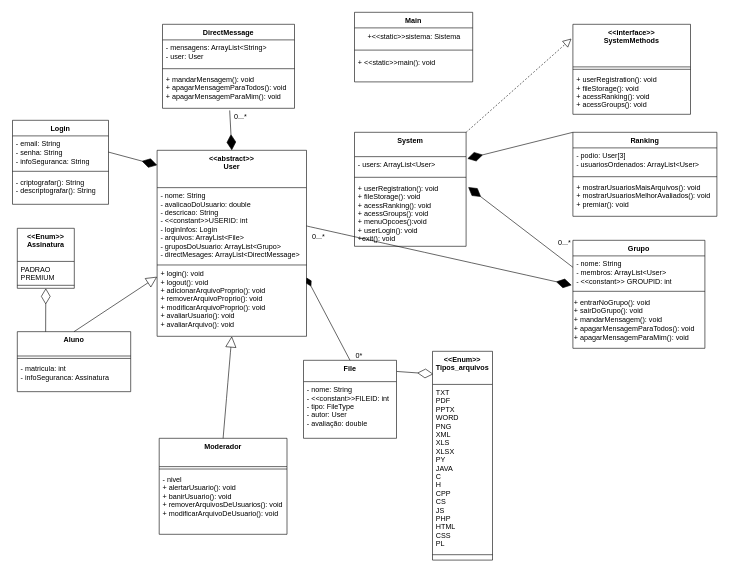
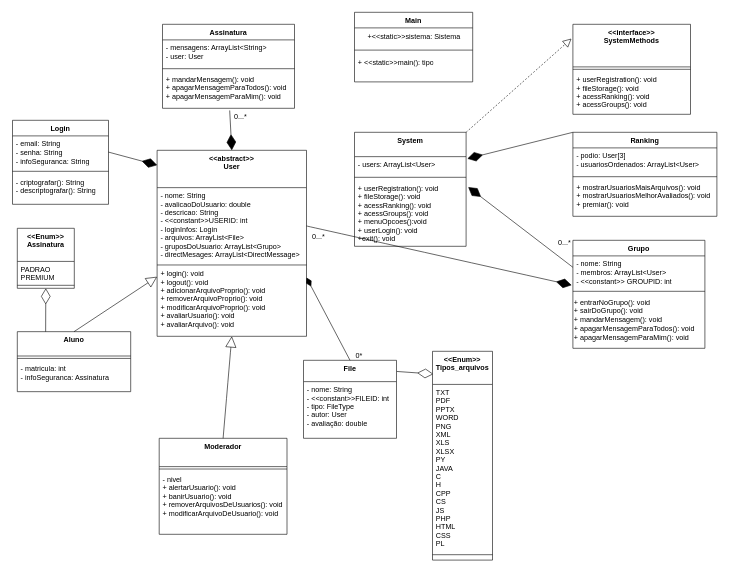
- <mxCell id="54" value="DirectMessage" style="swimlane;fontStyle=1;align=center;verticalAlign=top;childLayout=stackLayout;horizontal=1;startSize=26;horizontalStack=0;resizeParent=1;resizeParentMax=0;resizeLast=0;collapsible=1;marginBottom=0;whiteSpace=wrap;html=1;" parent="1" vertex="1"><mxGeometry x="270" y="40" width="220" height="140" as="geometry" /></mxCell>
+ <mxCell id="54" value="Assinatura" style="swimlane;fontStyle=1;align=center;verticalAlign=top;childLayout=stackLayout;horizontal=1;startSize=26;horizontalStack=0;resizeParent=1;resizeParentMax=0;resizeLast=0;collapsible=1;marginBottom=0;whiteSpace=wrap;html=1;" parent="1" vertex="1"><mxGeometry x="270" y="40" width="220" height="140" as="geometry" /></mxCell>
- <mxCell id="31" value="&lt;div&gt;&lt;span style=&quot;background-color: transparent; color: light-dark(rgb(0, 0, 0), rgb(255, 255, 255));&quot;&gt;+ &amp;lt;&amp;lt;static&amp;gt;&amp;gt;main(): void&lt;/span&gt;&lt;/div&gt;" style="text;strokeColor=none;fillColor=none;align=left;verticalAlign=top;spacingLeft=4;spacingRight=4;overflow=hidden;rotatable=0;points=[[0,0.5],[1,0.5]];portConstraint=eastwest;whiteSpace=wrap;html=1;" parent="28" vertex="1"><mxGeometry y="70" width="197" height="46" as="geometry" /></mxCell>
+ <mxCell id="31" value="&lt;div&gt;&lt;span style=&quot;background-color: transparent; color: light-dark(rgb(0, 0, 0), rgb(255, 255, 255));&quot;&gt;+ &amp;lt;&amp;lt;static&amp;gt;&amp;gt;main(): tipo&lt;/span&gt;&lt;/div&gt;" style="text;strokeColor=none;fillColor=none;align=left;verticalAlign=top;spacingLeft=4;spacingRight=4;overflow=hidden;rotatable=0;points=[[0,0.5],[1,0.5]];portConstraint=eastwest;whiteSpace=wrap;html=1;" parent="28" vertex="1"><mxGeometry y="70" width="197" height="46" as="geometry" /></mxCell>
